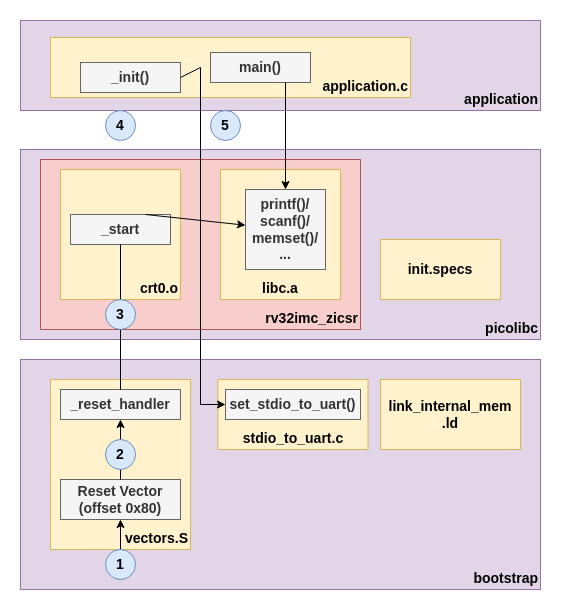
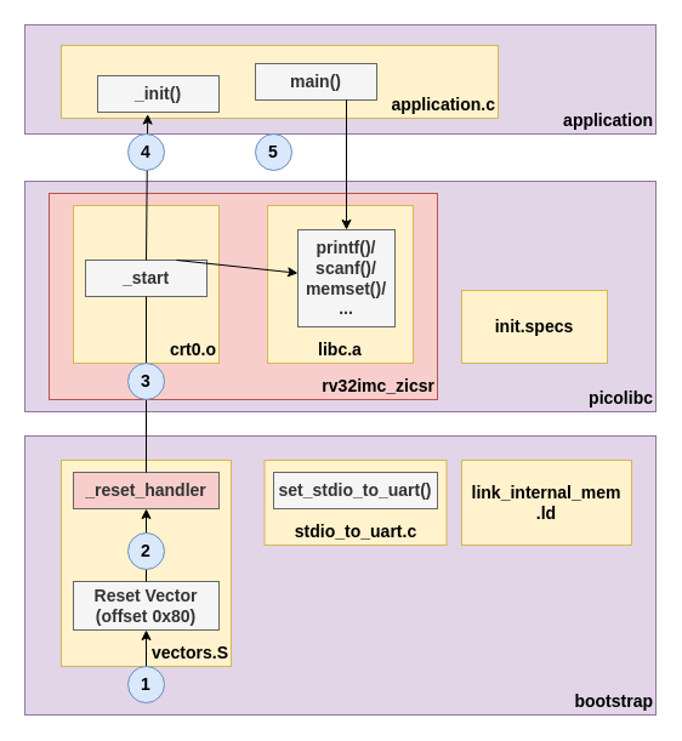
+ <mxCell id="21" value="" style="endArrow=classic;html=1;rounded=0;entryX=0.412;entryY=1.053;entryDx=0;entryDy=0;exitX=0.5;exitY=0;exitDx=0;exitDy=0;entryPerimeter=0;fontStyle=1;fontSize=14;" edge="1" parent="1" source="15" target="14"><mxGeometry width="50" height="50" relative="1" as="geometry"><mxPoint x="-80" y="239" as="sourcePoint" /><mxPoint x="-30" y="189" as="targetPoint" /></mxGeometry></mxCell>
- <mxCell id="28" value="" style="endArrow=classic;html=1;rounded=0;exitX=1;exitY=0.5;exitDx=0;exitDy=0;fontStyle=1;fontSize=14;entryX=0;entryY=0.5;entryDx=0;entryDy=0;" edge="1" parent="1" source="14" target="29"><mxGeometry width="50" height="50" relative="1" as="geometry"><mxPoint x="-60" y="389" as="sourcePoint" /><mxPoint x="230" y="589" as="targetPoint" /><Array as="points"><mxPoint x="200" y="67" /><mxPoint x="200" y="404" /></Array></mxGeometry></mxCell>
- <mxCell id="16" value="_reset_handler" style="rounded=0;whiteSpace=wrap;html=1;fillColor=#f5f5f5;strokeColor=#666666;fontColor=#333333;fontStyle=1;fontSize=14;" vertex="1" parent="1"><mxGeometry x="60" y="389" width="120" height="30" as="geometry" /></mxCell>
+ <mxCell id="16" value="_reset_handler" style="rounded=0;whiteSpace=wrap;html=1;fillColor=#f8cecc;strokeColor=#666666;fontColor=#333333;fontStyle=1;fontSize=14;" vertex="1" parent="1"><mxGeometry x="60" y="389" width="120" height="30" as="geometry" /></mxCell>
